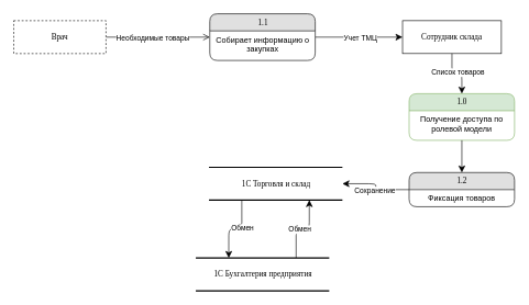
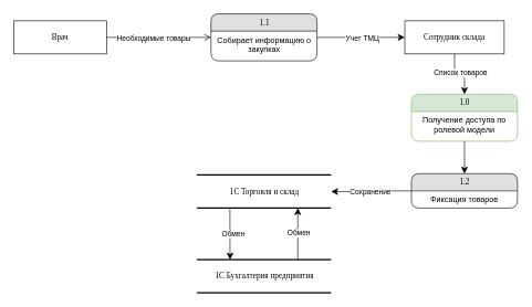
- <mxCell id="6" value="Врач" style="whiteSpace=wrap;html=1;rounded=0;shadow=0;comic=0;labelBackgroundColor=none;strokeWidth=1;fontFamily=Verdana;fontSize=12;align=center;dashed=1;" parent="1" vertex="1"><mxGeometry x="20" y="31" width="140" height="50" as="geometry" /></mxCell>
+ <mxCell id="6" value="Врач" style="whiteSpace=wrap;html=1;rounded=0;shadow=0;comic=0;labelBackgroundColor=none;strokeWidth=1;fontFamily=Verdana;fontSize=12;align=center;" parent="1" vertex="1"><mxGeometry x="20" y="31" width="140" height="50" as="geometry" /></mxCell>
- <mxCell id="2" value="1C Торговля и склад" style="html=1;rounded=0;shadow=0;comic=0;labelBackgroundColor=none;strokeWidth=2;fontFamily=Verdana;fontSize=12;align=center;shape=mxgraph.ios7ui.horLines;" parent="1" vertex="1"><mxGeometry x="316.25" y="254" width="202.5" height="50" as="geometry" /></mxCell>
+ <mxCell id="2" value="1C Торговля и склад" style="html=1;rounded=0;shadow=0;comic=0;labelBackgroundColor=none;strokeWidth=2;fontFamily=Verdana;fontSize=12;align=center;shape=mxgraph.ios7ui.horLines;" parent="1" vertex="1"><mxGeometry x="296.25" y="264" width="202.5" height="50" as="geometry" /></mxCell>
